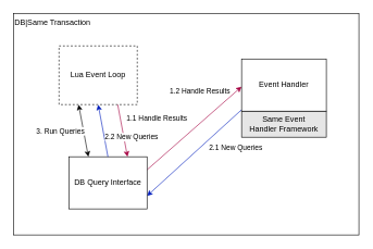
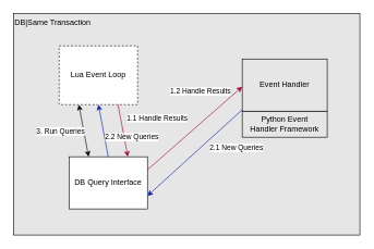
- <mxCell id="16" value="&lt;span&gt;Event Handler&lt;/span&gt;" style="rounded=0;whiteSpace=wrap;html=1;" vertex="1" parent="1"><mxGeometry x="370" y="90" width="130" height="80" as="geometry" /></mxCell>
+ <mxCell id="16" value="&lt;span&gt;Event Handler&lt;/span&gt;" style="rounded=0;whiteSpace=wrap;html=1;fillColor=#e6e6e6;" vertex="1" parent="1"><mxGeometry x="370" y="90" width="130" height="80" as="geometry" /></mxCell>
- <mxCell id="2" value="DB|Same Transaction" style="rounded=0;whiteSpace=wrap;html=1;align=left;verticalAlign=top;" parent="1" vertex="1"><mxGeometry x="20" y="20" width="530" height="340" as="geometry" /></mxCell>
+ <mxCell id="2" value="DB|Same Transaction" style="rounded=0;whiteSpace=wrap;html=1;align=left;verticalAlign=top;fillColor=#e6e6e6;" parent="1" vertex="1"><mxGeometry x="20" y="20" width="530" height="340" as="geometry" /></mxCell>
- <mxCell id="15" value="&lt;span&gt;Same Event &lt;br&gt;Handler Framework&lt;/span&gt;" style="rounded=0;whiteSpace=wrap;html=1;fillColor=#E6E6E6;" vertex="1" parent="1"><mxGeometry x="370" y="170" width="130" height="40" as="geometry" /></mxCell>
+ <mxCell id="15" value="&lt;span&gt;Python Event &lt;br&gt;Handler Framework&lt;/span&gt;" style="rounded=0;whiteSpace=wrap;html=1;fillColor=#E6E6E6;" vertex="1" parent="1"><mxGeometry x="370" y="170" width="130" height="40" as="geometry" /></mxCell>
